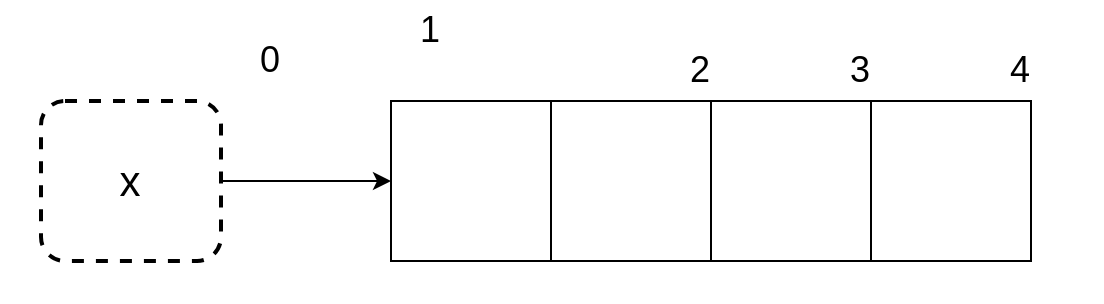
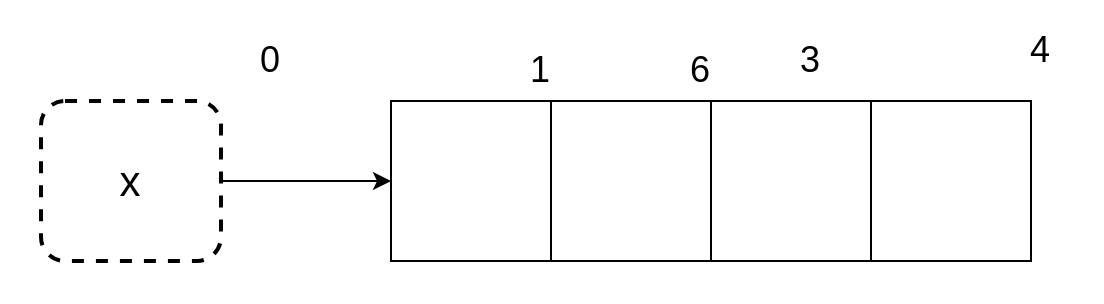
- <mxCell id="7" value="1" style="text;html=1;strokeColor=none;fillColor=none;align=center;verticalAlign=middle;whiteSpace=wrap;rounded=0;fontSize=18;" parent="1" vertex="1"><mxGeometry x="195" y="5" width="40" height="20" as="geometry" /></mxCell>
+ <mxCell id="7" value="1" style="text;html=1;strokeColor=none;fillColor=none;align=center;verticalAlign=middle;whiteSpace=wrap;rounded=0;fontSize=18;" parent="1" vertex="1"><mxGeometry x="250" y="25" width="40" height="20" as="geometry" /></mxCell>
- <mxCell id="8" value="2" style="text;html=1;strokeColor=none;fillColor=none;align=center;verticalAlign=middle;whiteSpace=wrap;rounded=0;fontSize=18;" parent="1" vertex="1"><mxGeometry x="330" y="25" width="40" height="20" as="geometry" /></mxCell>
+ <mxCell id="8" value="6" style="text;html=1;strokeColor=none;fillColor=none;align=center;verticalAlign=middle;whiteSpace=wrap;rounded=0;fontSize=18;" parent="1" vertex="1"><mxGeometry x="330" y="25" width="40" height="20" as="geometry" /></mxCell>
- <mxCell id="9" value="3" style="text;html=1;strokeColor=none;fillColor=none;align=center;verticalAlign=middle;whiteSpace=wrap;rounded=0;fontSize=18;" parent="1" vertex="1"><mxGeometry x="410" y="25" width="40" height="20" as="geometry" /></mxCell>
+ <mxCell id="9" value="3" style="text;html=1;strokeColor=none;fillColor=none;align=center;verticalAlign=middle;whiteSpace=wrap;rounded=0;fontSize=18;" parent="1" vertex="1"><mxGeometry x="385" y="20" width="40" height="20" as="geometry" /></mxCell>
- <mxCell id="10" value="4" style="text;html=1;strokeColor=none;fillColor=none;align=center;verticalAlign=middle;whiteSpace=wrap;rounded=0;fontSize=18;" parent="1" vertex="1"><mxGeometry x="490" y="25" width="40" height="20" as="geometry" /></mxCell>
+ <mxCell id="10" value="4" style="text;html=1;strokeColor=none;fillColor=none;align=center;verticalAlign=middle;whiteSpace=wrap;rounded=0;fontSize=18;" parent="1" vertex="1"><mxGeometry x="500" y="15" width="40" height="20" as="geometry" /></mxCell>
